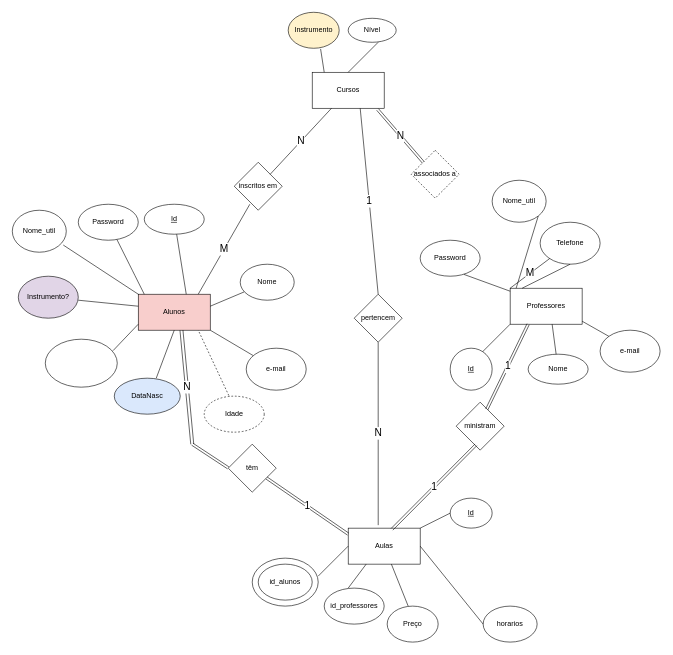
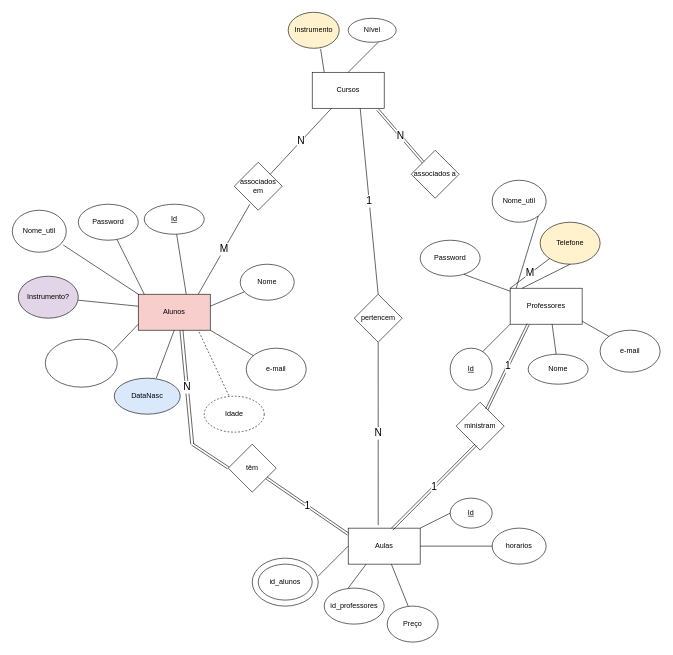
- <mxCell id="56" value="associados a" style="rhombus;whiteSpace=wrap;html=1;dashed=1;" vertex="1" parent="1"><mxGeometry x="685" y="250" width="80" height="80" as="geometry" /></mxCell>
+ <mxCell id="56" value="associados a" style="rhombus;whiteSpace=wrap;html=1;" vertex="1" parent="1"><mxGeometry x="685" y="250" width="80" height="80" as="geometry" /></mxCell>
- <mxCell id="55" value="inscritos em" style="rhombus;whiteSpace=wrap;html=1;" vertex="1" parent="1"><mxGeometry x="390" width="80" height="80" as="geometry" y="270" /></mxCell>
+ <mxCell id="55" value="associados em" style="rhombus;whiteSpace=wrap;html=1;" vertex="1" parent="1"><mxGeometry x="390" width="80" height="80" as="geometry" y="270" /></mxCell>
- <mxCell id="34" value="Telefone" style="ellipse;whiteSpace=wrap;html=1;" parent="1" vertex="1"><mxGeometry x="900" y="370" width="100" height="70" as="geometry" /></mxCell>
+ <mxCell id="34" value="Telefone" style="ellipse;whiteSpace=wrap;html=1;fillColor=#fff2cc;" parent="1" vertex="1"><mxGeometry x="900" y="370" width="100" height="70" as="geometry" /></mxCell>
- <mxCell id="52" value="&lt;font style=&quot;font-size: 12px;&quot;&gt;horarios&lt;/font&gt;" style="ellipse;whiteSpace=wrap;html=1;fillColor=none;fontSize=12;" parent="1" vertex="1"><mxGeometry x="805" y="1010" width="90" height="60" as="geometry" /></mxCell>
+ <mxCell id="52" value="&lt;font style=&quot;font-size: 12px;&quot;&gt;horarios&lt;/font&gt;" style="ellipse;whiteSpace=wrap;html=1;fillColor=none;fontSize=12;" parent="1" vertex="1"><mxGeometry x="820" y="880" width="90" height="60" as="geometry" /></mxCell>
